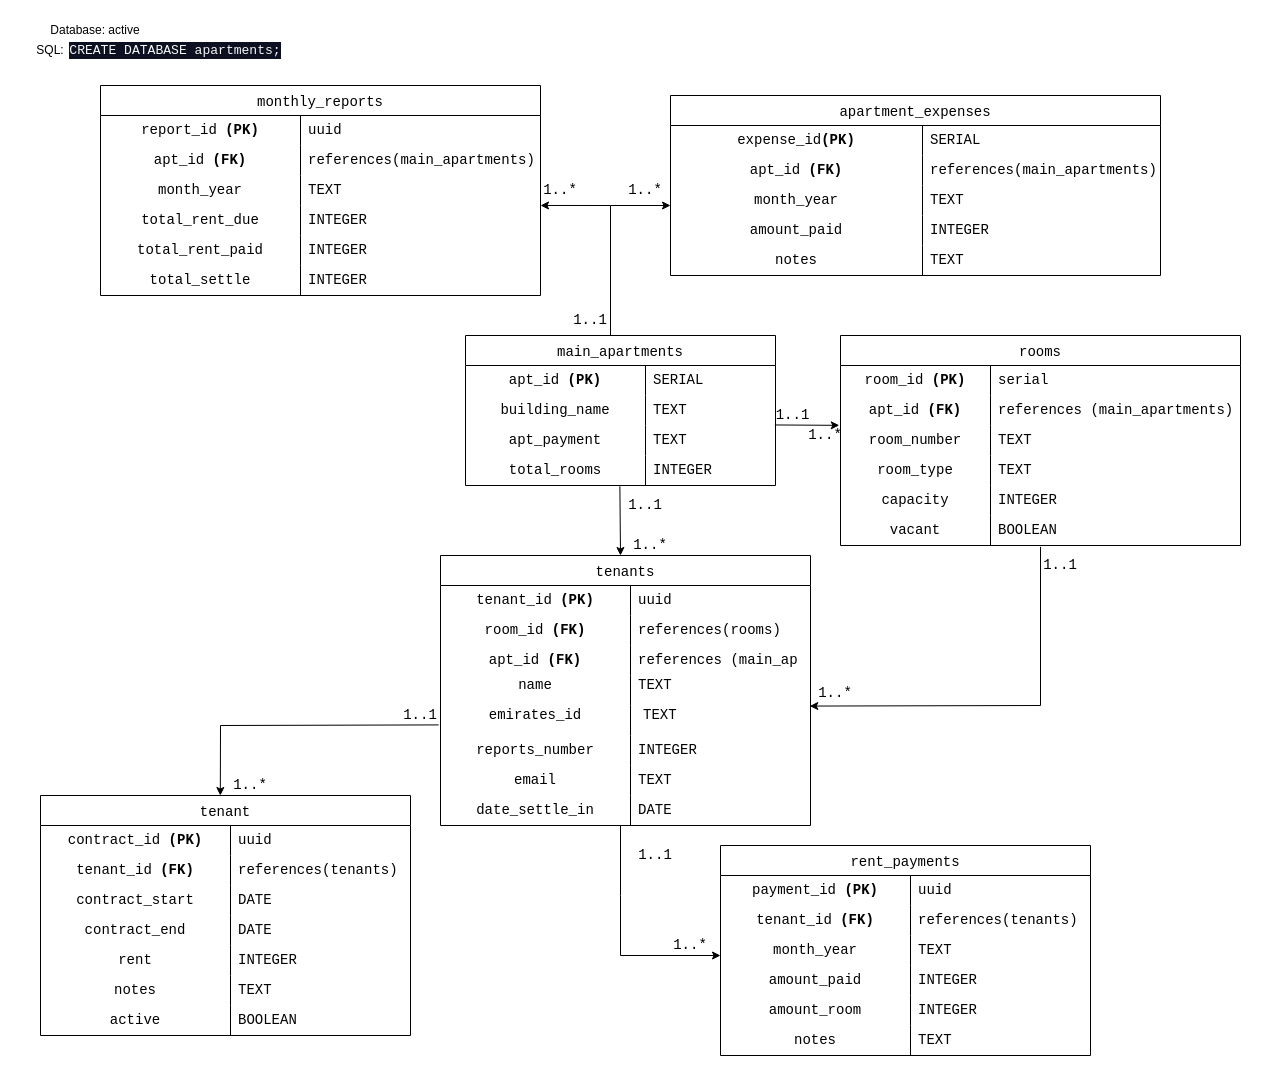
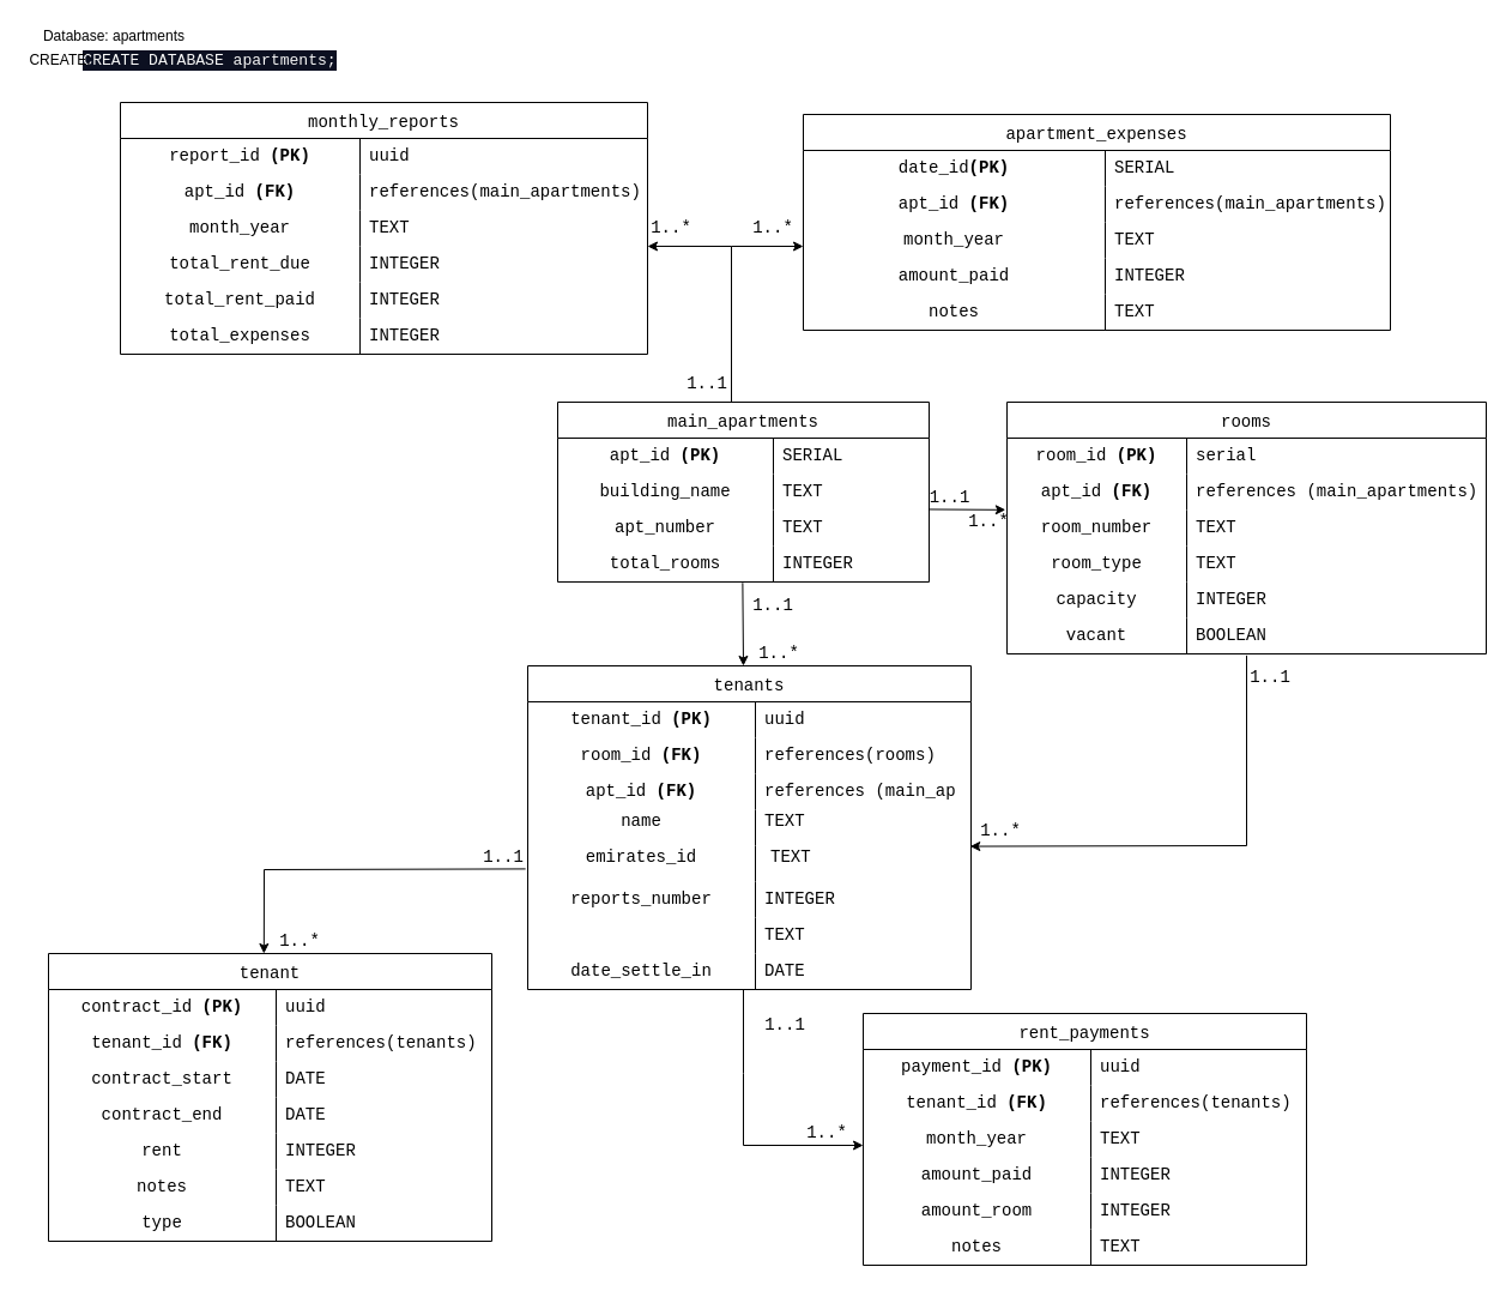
- <mxCell id="2" value="Database: active" style="text;html=1;strokeColor=none;fillColor=none;align=center;verticalAlign=middle;whiteSpace=wrap;rounded=0;" parent="1" vertex="1"><mxGeometry x="30" y="20" width="130" height="20" as="geometry" /></mxCell>
+ <mxCell id="2" value="Database: apartments" style="text;html=1;strokeColor=none;fillColor=none;align=center;verticalAlign=middle;whiteSpace=wrap;rounded=0;" parent="1" vertex="1"><mxGeometry x="30" y="20" width="130" height="20" as="geometry" /></mxCell>
- <mxCell id="4" value="SQL:" style="text;html=1;strokeColor=none;fillColor=none;align=center;verticalAlign=middle;whiteSpace=wrap;rounded=0;" parent="1" vertex="1"><mxGeometry y="35" width="60" height="30" as="geometry" x="20" /></mxCell>
+ <mxCell id="4" value="CREATE:" style="text;html=1;strokeColor=none;fillColor=none;align=center;verticalAlign=middle;whiteSpace=wrap;rounded=0;" parent="1" vertex="1"><mxGeometry y="35" width="60" height="30" as="geometry" x="20" /></mxCell>
- <mxCell id="102" value="expense_id&lt;b&gt;(PK)&lt;/b&gt;" style="shape=partialRectangle;html=1;whiteSpace=wrap;connectable=0;fillColor=none;top=0;left=0;bottom=0;right=0;overflow=hidden;pointerEvents=1;strokeColor=inherit;fontSize=14;fontFamily=Courier New;" parent="101" vertex="1"><mxGeometry width="252" height="30" as="geometry"><mxRectangle width="252" height="30" as="alternateBounds" /></mxGeometry></mxCell>
+ <mxCell id="102" value="date_id&lt;b&gt;(PK)&lt;/b&gt;" style="shape=partialRectangle;html=1;whiteSpace=wrap;connectable=0;fillColor=none;top=0;left=0;bottom=0;right=0;overflow=hidden;pointerEvents=1;strokeColor=inherit;fontSize=14;fontFamily=Courier New;" parent="101" vertex="1"><mxGeometry width="252" height="30" as="geometry"><mxRectangle width="252" height="30" as="alternateBounds" /></mxGeometry></mxCell>
- <mxCell id="98" value="total_settle" style="shape=partialRectangle;html=1;whiteSpace=wrap;connectable=0;fillColor=none;top=0;left=0;bottom=0;right=0;overflow=hidden;strokeColor=inherit;fontSize=14;fontFamily=Courier New;" parent="97" vertex="1"><mxGeometry width="200" height="30" as="geometry"><mxRectangle width="200" height="30" as="alternateBounds" /></mxGeometry></mxCell>
+ <mxCell id="98" value="total_expenses" style="shape=partialRectangle;html=1;whiteSpace=wrap;connectable=0;fillColor=none;top=0;left=0;bottom=0;right=0;overflow=hidden;strokeColor=inherit;fontSize=14;fontFamily=Courier New;" parent="97" vertex="1"><mxGeometry width="200" height="30" as="geometry"><mxRectangle width="200" height="30" as="alternateBounds" /></mxGeometry></mxCell>
- <mxCell id="13" value="apt_payment" style="shape=partialRectangle;html=1;whiteSpace=wrap;connectable=0;fillColor=none;top=0;left=0;bottom=0;right=0;overflow=hidden;strokeColor=inherit;fontSize=14;fontFamily=Courier New;" parent="12" vertex="1"><mxGeometry width="180" height="30" as="geometry"><mxRectangle width="180" height="30" as="alternateBounds" /></mxGeometry></mxCell>
+ <mxCell id="13" value="apt_number" style="shape=partialRectangle;html=1;whiteSpace=wrap;connectable=0;fillColor=none;top=0;left=0;bottom=0;right=0;overflow=hidden;strokeColor=inherit;fontSize=14;fontFamily=Courier New;" parent="12" vertex="1"><mxGeometry width="180" height="30" as="geometry"><mxRectangle width="180" height="30" as="alternateBounds" /></mxGeometry></mxCell>
- <mxCell id="158" value="email" style="shape=partialRectangle;html=1;whiteSpace=wrap;connectable=0;fillColor=none;top=0;left=0;bottom=0;right=0;overflow=hidden;strokeColor=inherit;fontSize=14;fontFamily=Courier New;" parent="1" vertex="1"><mxGeometry x="440" y="765" width="190" height="30" as="geometry"><mxRectangle width="190" height="30" as="alternateBounds" /></mxGeometry></mxCell>
- <mxCell id="147" value="&lt;span style=&quot;background-color: rgb(255, 255, 255);&quot;&gt;active&lt;/span&gt;" style="shape=partialRectangle;html=1;whiteSpace=wrap;connectable=0;fillColor=none;top=0;left=0;bottom=0;right=0;overflow=hidden;strokeColor=inherit;fontSize=14;fontFamily=Courier New;" parent="146" vertex="1"><mxGeometry width="190" height="30" as="geometry"><mxRectangle width="190" height="30" as="alternateBounds" /></mxGeometry></mxCell>
+ <mxCell id="147" value="&lt;span style=&quot;background-color: rgb(255, 255, 255);&quot;&gt;type&lt;/span&gt;" style="shape=partialRectangle;html=1;whiteSpace=wrap;connectable=0;fillColor=none;top=0;left=0;bottom=0;right=0;overflow=hidden;strokeColor=inherit;fontSize=14;fontFamily=Courier New;" parent="146" vertex="1"><mxGeometry width="190" height="30" as="geometry"><mxRectangle width="190" height="30" as="alternateBounds" /></mxGeometry></mxCell>
